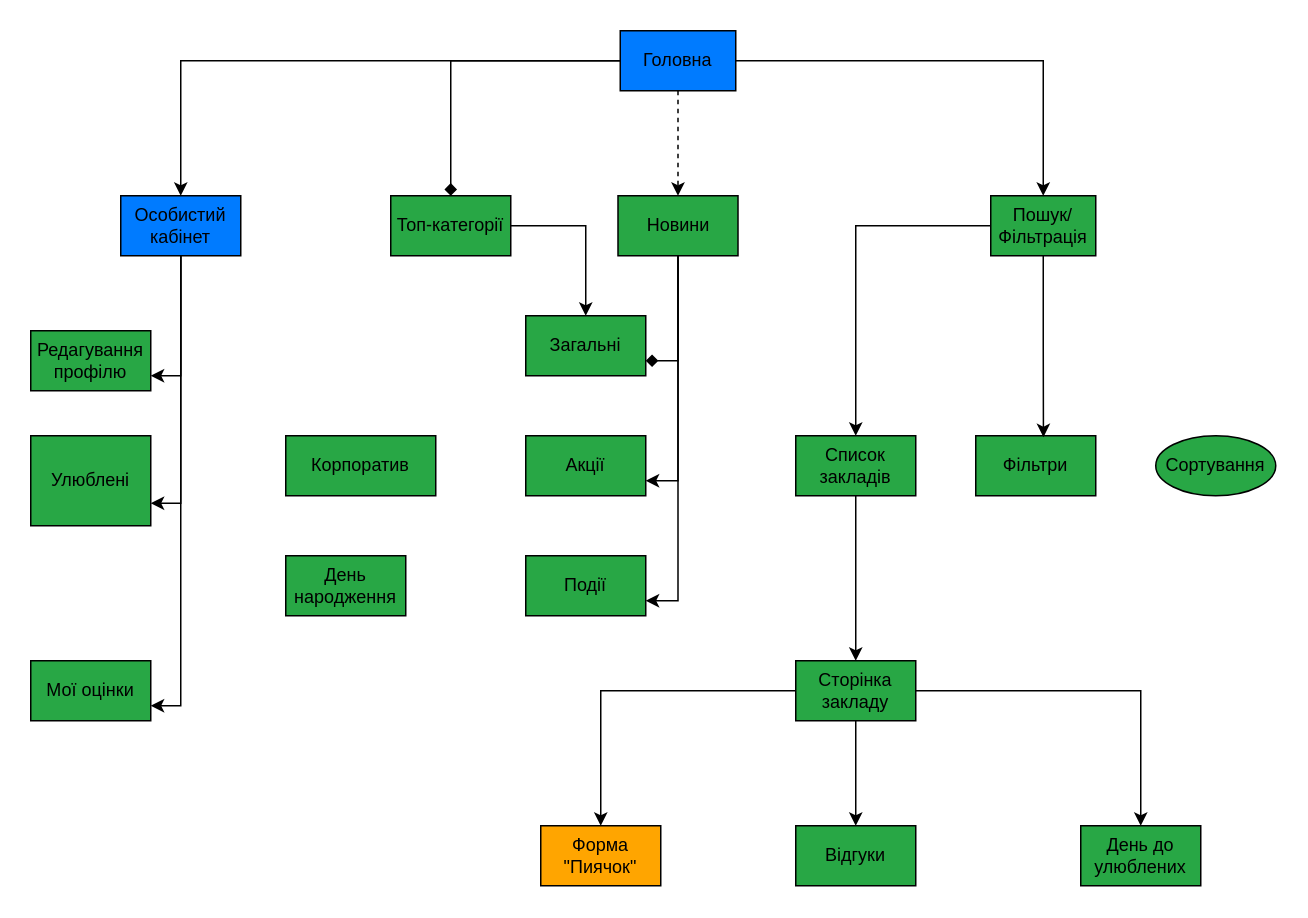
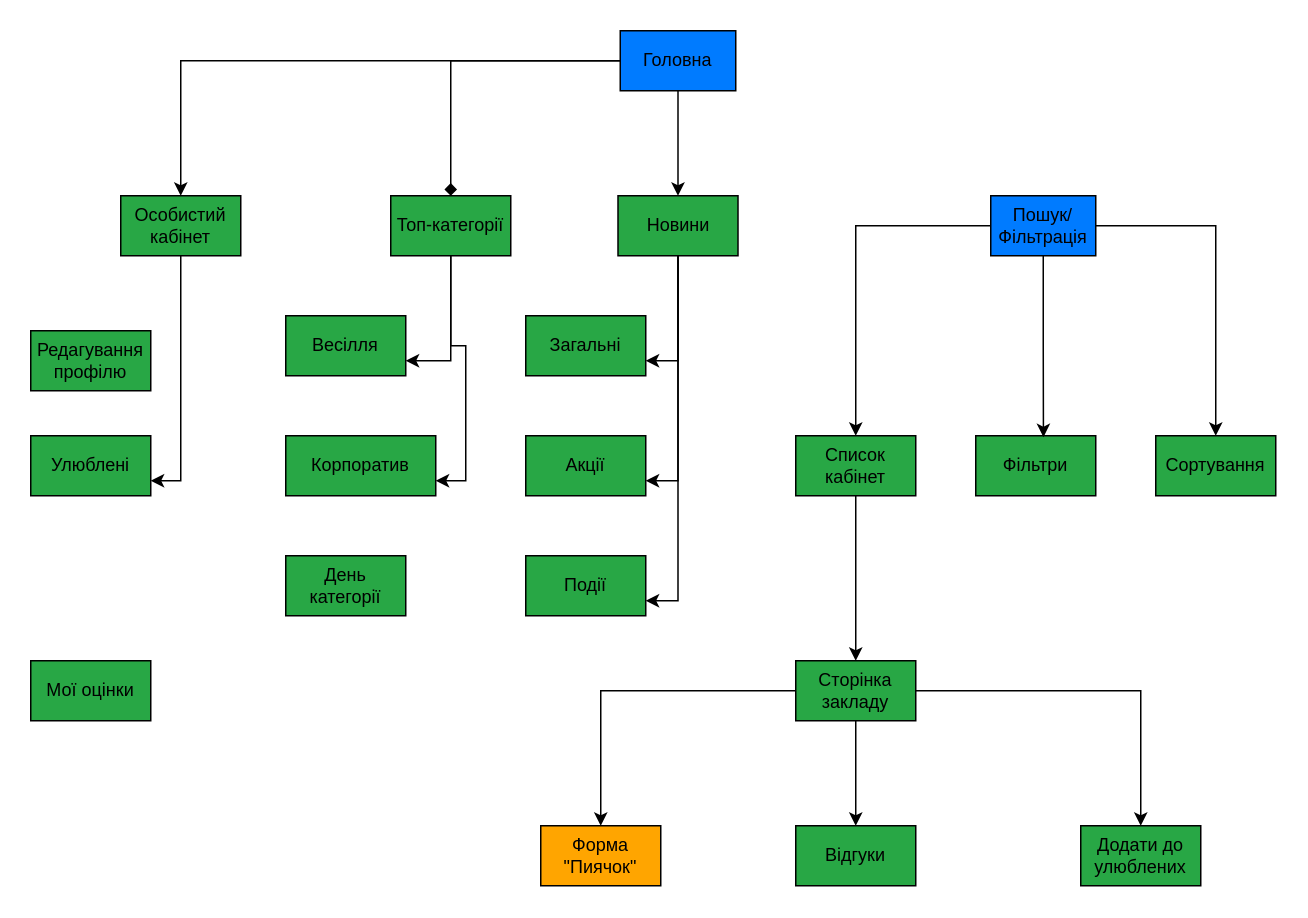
- <mxCell id="4" style="edgeStyle=orthogonalEdgeStyle;rounded=0;orthogonalLoop=1;jettySize=auto;html=1;" edge="1" parent="1" source="6" target="20"><mxGeometry relative="1" as="geometry" /></mxCell>
- <mxCell id="5" style="edgeStyle=orthogonalEdgeStyle;rounded=0;orthogonalLoop=1;jettySize=auto;html=1;dashed=1;" edge="1" parent="1" source="6" target="17"><mxGeometry relative="1" as="geometry" /></mxCell>
+ <mxCell id="5" style="edgeStyle=orthogonalEdgeStyle;rounded=0;orthogonalLoop=1;jettySize=auto;html=1;" edge="1" parent="1" source="6" target="17"><mxGeometry relative="1" as="geometry" /></mxCell>
- <mxCell id="10" value="Особистий кабінет" style="rounded=0;whiteSpace=wrap;html=1;fillColor=#007bff;" vertex="1" parent="1"><mxGeometry x="80" y="130" width="80" height="40" as="geometry" /></mxCell>
+ <mxCell id="10" value="Особистий кабінет" style="rounded=0;whiteSpace=wrap;html=1;fillColor=#28A745;" vertex="1" parent="1"><mxGeometry x="80" y="130" width="80" height="40" as="geometry" /></mxCell>
- <mxCell id="20" value="Пошук/Фільтрація" style="rounded=0;whiteSpace=wrap;html=1;fillColor=#28A745;" vertex="1" parent="1"><mxGeometry x="660" y="130" width="70" height="40" as="geometry" /></mxCell>
+ <mxCell id="20" value="Пошук/Фільтрація" style="rounded=0;whiteSpace=wrap;html=1;fillColor=#007bff;" vertex="1" parent="1"><mxGeometry x="660" y="130" width="70" height="40" as="geometry" /></mxCell>
- <mxCell id="12" style="edgeStyle=orthogonalEdgeStyle;rounded=0;orthogonalLoop=1;jettySize=auto;html=1;" edge="1" parent="1" source="13" target="29"><mxGeometry relative="1" as="geometry" /></mxCell>
+ <mxCell id="12" style="edgeStyle=orthogonalEdgeStyle;rounded=0;orthogonalLoop=1;jettySize=auto;html=1;entryX=1;entryY=0.75;entryDx=0;entryDy=0;" edge="1" parent="1" source="13" target="25"><mxGeometry relative="1" as="geometry" /></mxCell>
+ <mxCell id="19" style="edgeStyle=orthogonalEdgeStyle;rounded=0;orthogonalLoop=1;jettySize=auto;html=1;" edge="1" parent="1" source="20" target="33"><mxGeometry relative="1" as="geometry" /></mxCell>
+ <mxCell id="26" value="Весілля" style="rounded=0;whiteSpace=wrap;html=1;fillColor=#28A745;" vertex="1" parent="1"><mxGeometry x="190" y="210" width="80" height="40" as="geometry" /></mxCell>
+ <mxCell id="11" style="edgeStyle=orthogonalEdgeStyle;rounded=0;orthogonalLoop=1;jettySize=auto;html=1;entryX=1;entryY=0.75;entryDx=0;entryDy=0;" edge="1" parent="1" source="13" target="26"><mxGeometry relative="1" as="geometry" /></mxCell>
- <mxCell id="14" style="edgeStyle=orthogonalEdgeStyle;rounded=0;orthogonalLoop=1;jettySize=auto;html=1;entryX=1;entryY=0.75;entryDx=0;entryDy=0;endArrow=diamond;" edge="1" parent="1" source="17" target="29"><mxGeometry relative="1" as="geometry" /></mxCell>
+ <mxCell id="14" style="edgeStyle=orthogonalEdgeStyle;rounded=0;orthogonalLoop=1;jettySize=auto;html=1;entryX=1;entryY=0.75;entryDx=0;entryDy=0;" edge="1" parent="1" source="17" target="29"><mxGeometry relative="1" as="geometry" /></mxCell>
- <mxCell id="9" style="edgeStyle=orthogonalEdgeStyle;rounded=0;orthogonalLoop=1;jettySize=auto;html=1;entryX=1;entryY=0.75;entryDx=0;entryDy=0;" edge="1" parent="1" source="10" target="23"><mxGeometry relative="1" as="geometry" /></mxCell>
- <mxCell id="31" value="Список закладів" style="rounded=0;whiteSpace=wrap;html=1;fillColor=#28A745;" vertex="1" parent="1"><mxGeometry x="530" y="290" width="80" height="40" as="geometry" /></mxCell>
+ <mxCell id="31" value="Список кабінет" style="rounded=0;whiteSpace=wrap;html=1;fillColor=#28A745;" vertex="1" parent="1"><mxGeometry x="530" y="290" width="80" height="40" as="geometry" /></mxCell>
- <mxCell id="33" value="Сортування" style="ellipse;whiteSpace=wrap;html=1;fillColor=#28A745;" vertex="1" parent="1"><mxGeometry x="770" y="290" width="80" height="40" as="geometry" /></mxCell>
+ <mxCell id="33" value="Сортування" style="rounded=0;whiteSpace=wrap;html=1;fillColor=#28A745;" vertex="1" parent="1"><mxGeometry x="770" y="290" width="80" height="40" as="geometry" /></mxCell>
- <mxCell id="22" value="Улюблені" style="rounded=0;whiteSpace=wrap;html=1;fillColor=#28A745;" vertex="1" parent="1"><mxGeometry x="20" y="290" width="80" height="60" as="geometry" /></mxCell>
+ <mxCell id="22" value="Улюблені" style="rounded=0;whiteSpace=wrap;html=1;fillColor=#28A745;" vertex="1" parent="1"><mxGeometry y="290" width="80" height="40" as="geometry" x="20" /></mxCell>
- <mxCell id="24" value="День народження" style="rounded=0;whiteSpace=wrap;html=1;fillColor=#28A745;" vertex="1" parent="1"><mxGeometry x="190" y="370" width="80" height="40" as="geometry" /></mxCell>
+ <mxCell id="24" value="День категорії" style="rounded=0;whiteSpace=wrap;html=1;fillColor=#28A745;" vertex="1" parent="1"><mxGeometry x="190" y="370" width="80" height="40" as="geometry" /></mxCell>
- <mxCell id="8" style="edgeStyle=orthogonalEdgeStyle;rounded=0;orthogonalLoop=1;jettySize=auto;html=1;entryX=1;entryY=0.75;entryDx=0;entryDy=0;" edge="1" parent="1" source="10" target="21"><mxGeometry relative="1" as="geometry" /></mxCell>
- <mxCell id="39" value="День до улюблених" style="rounded=0;whiteSpace=wrap;html=1;fillColor=#28A745;" vertex="1" parent="1"><mxGeometry x="720" y="550" width="80" height="40" as="geometry" /></mxCell>
+ <mxCell id="39" value="Додати до улюблених" style="rounded=0;whiteSpace=wrap;html=1;fillColor=#28A745;" vertex="1" parent="1"><mxGeometry x="720" y="550" width="80" height="40" as="geometry" /></mxCell>
